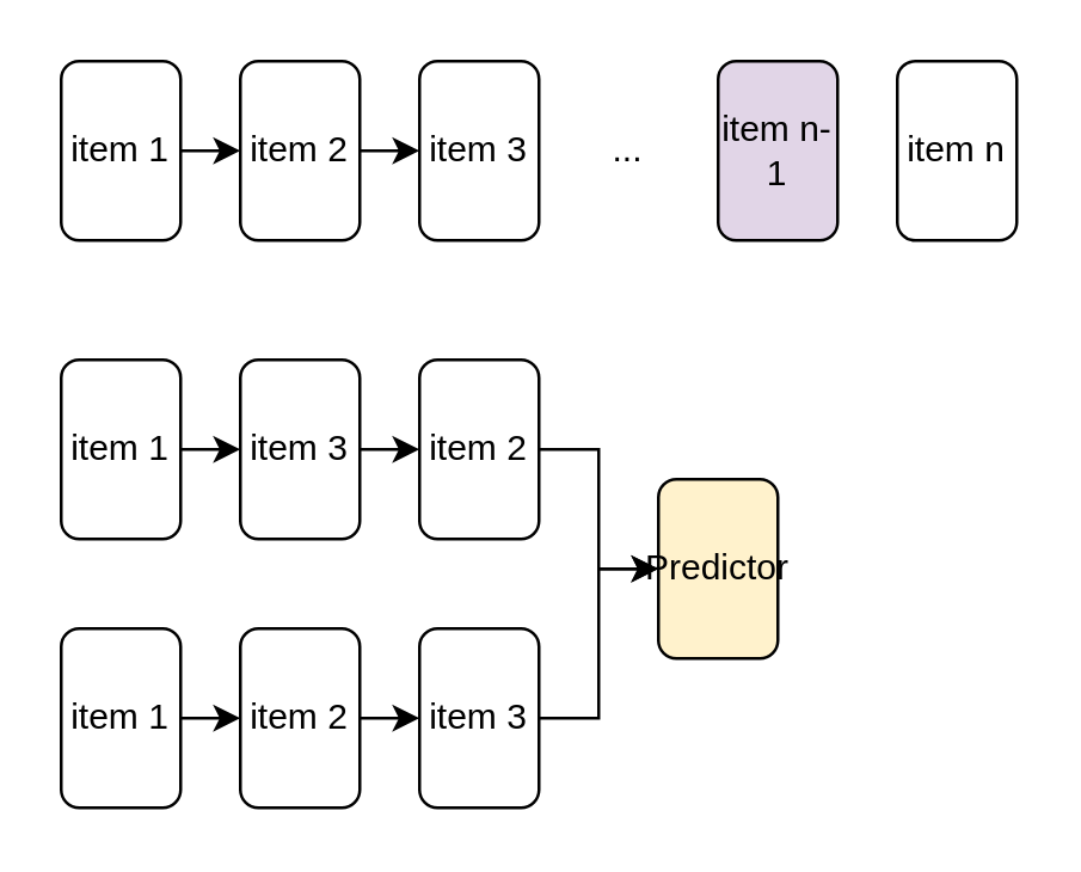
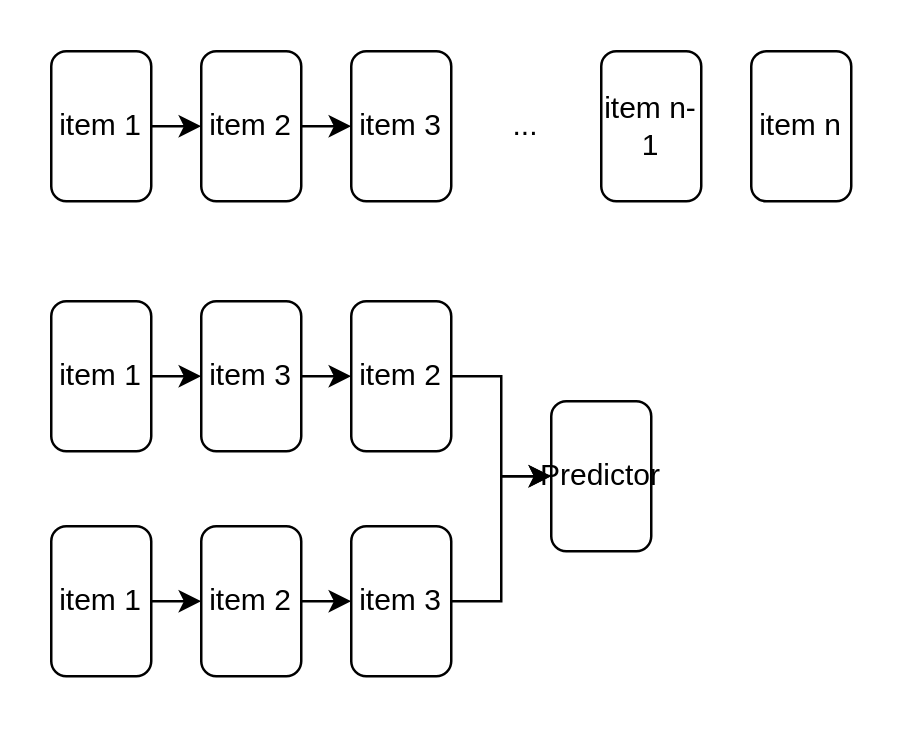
- <mxCell id="7" value="item n-1" style="rounded=1;whiteSpace=wrap;html=1;fillColor=#e1d5e7;" vertex="1" parent="1"><mxGeometry x="240" y="20" width="40" height="60" as="geometry" /></mxCell>
+ <mxCell id="7" value="item n-1" style="rounded=1;whiteSpace=wrap;html=1;" vertex="1" parent="1"><mxGeometry x="240" y="20" width="40" height="60" as="geometry" /></mxCell>
- <mxCell id="22" value="Predictor" style="rounded=1;whiteSpace=wrap;html=1;fillColor=#fff2cc;" vertex="1" parent="1"><mxGeometry x="220" y="160" width="40" height="60" as="geometry" /></mxCell>
+ <mxCell id="22" value="Predictor" style="rounded=1;whiteSpace=wrap;html=1;" vertex="1" parent="1"><mxGeometry x="220" y="160" width="40" height="60" as="geometry" /></mxCell>
